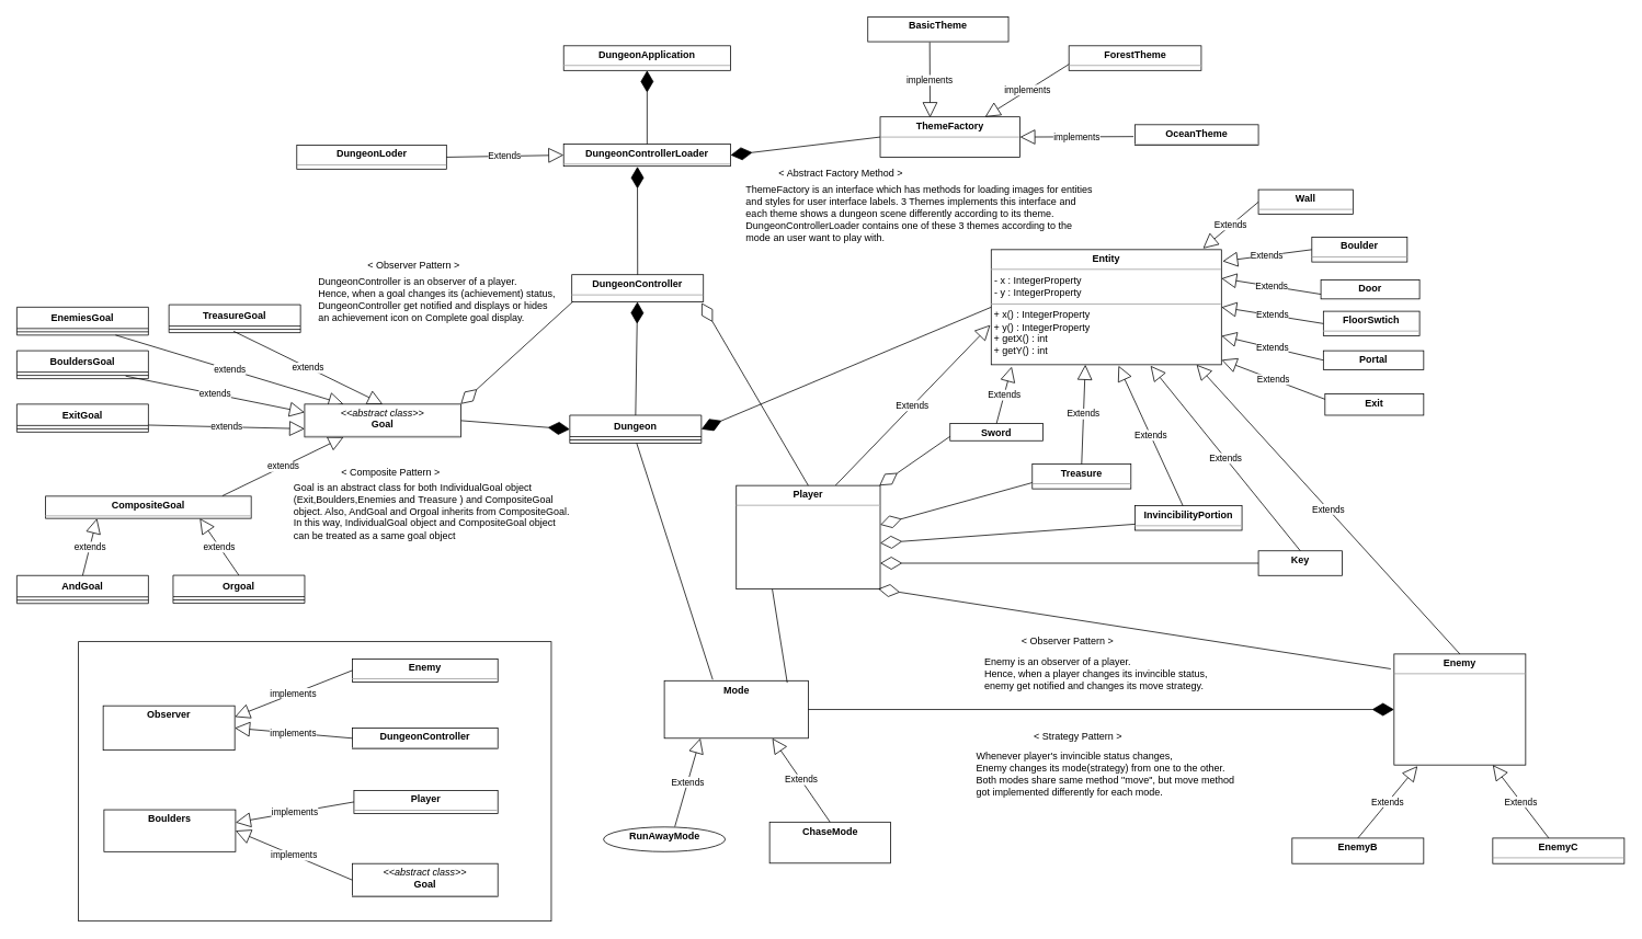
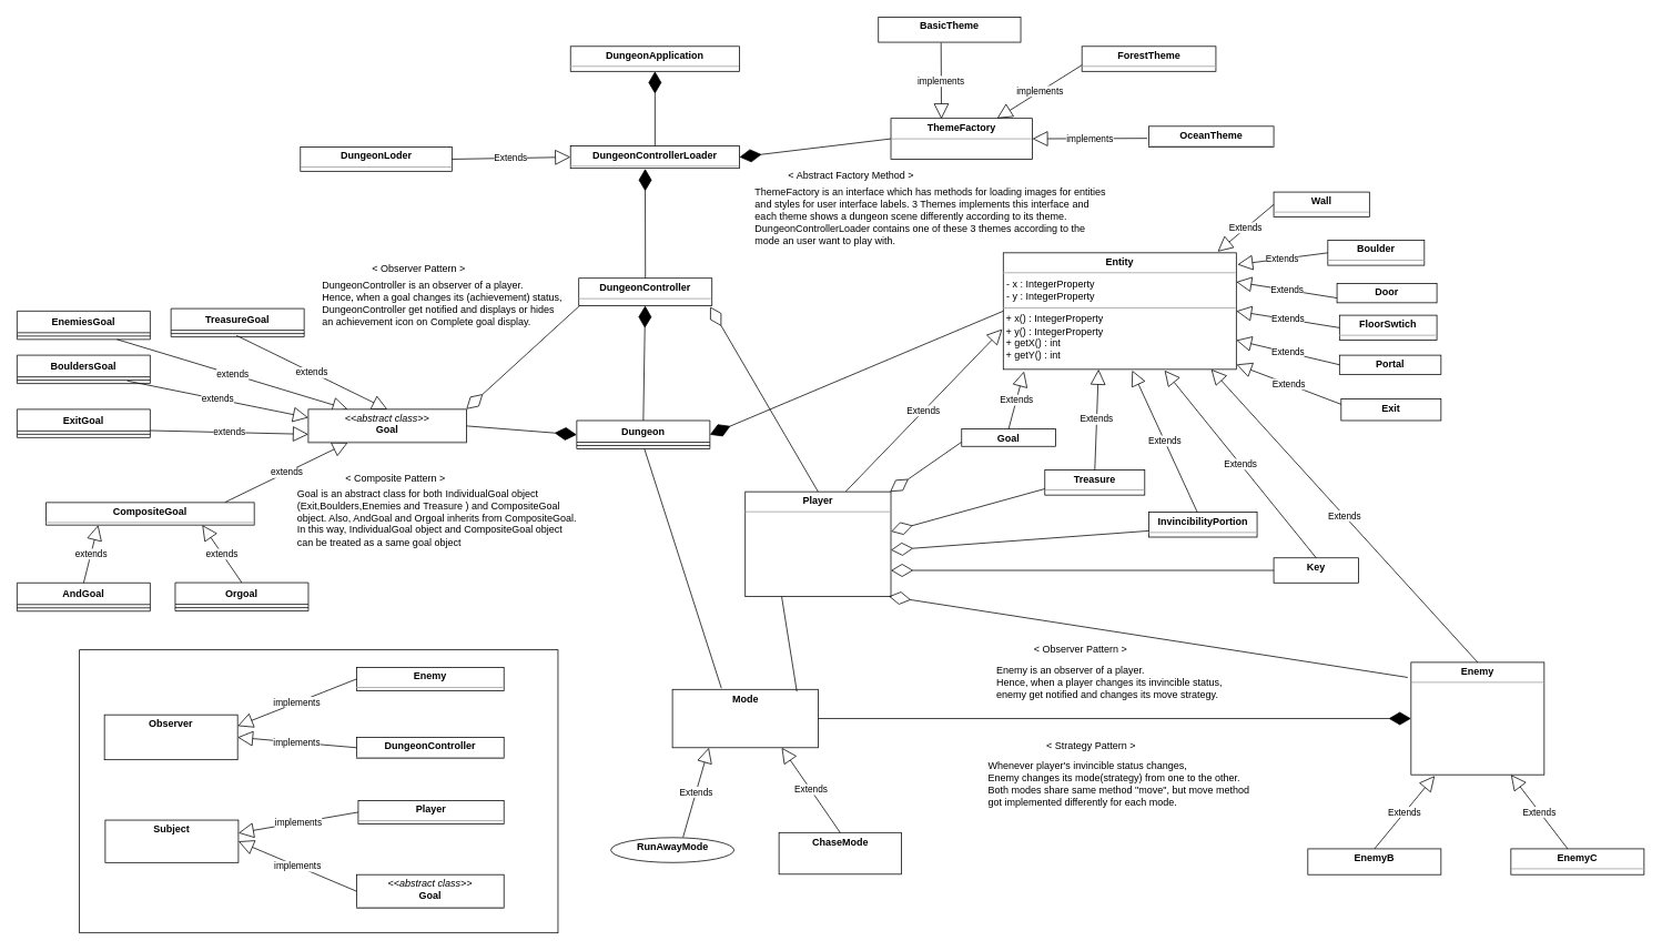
- <mxCell id="6" value="&lt;p style=&quot;margin: 0px ; margin-top: 4px ; text-align: center&quot;&gt;&lt;b&gt;Sword&lt;/b&gt;&lt;/p&gt;" style="verticalAlign=top;align=left;overflow=fill;fontSize=12;fontFamily=Helvetica;html=1;" parent="1" vertex="1"><mxGeometry x="1155" y="514.5" width="113" height="21" as="geometry" /></mxCell>
+ <mxCell id="6" value="&lt;p style=&quot;margin: 0px ; margin-top: 4px ; text-align: center&quot;&gt;&lt;b&gt;Goal&lt;/b&gt;&lt;/p&gt;" style="verticalAlign=top;align=left;overflow=fill;fontSize=12;fontFamily=Helvetica;html=1;" parent="1" vertex="1"><mxGeometry x="1155" y="514.5" width="113" height="21" as="geometry" /></mxCell>
- <mxCell id="95" value="&lt;p style=&quot;margin: 0px ; margin-top: 4px ; text-align: center&quot;&gt;&lt;b&gt;Boulders&lt;/b&gt;&lt;/p&gt;" style="verticalAlign=top;align=left;overflow=fill;fontSize=12;fontFamily=Helvetica;html=1;" vertex="1" parent="1"><mxGeometry x="126" y="984.5" width="160" height="51" as="geometry" /></mxCell>
+ <mxCell id="95" value="&lt;p style=&quot;margin: 0px ; margin-top: 4px ; text-align: center&quot;&gt;&lt;b&gt;Subject&lt;/b&gt;&lt;/p&gt;" style="verticalAlign=top;align=left;overflow=fill;fontSize=12;fontFamily=Helvetica;html=1;" vertex="1" parent="1"><mxGeometry x="126" y="984.5" width="160" height="51" as="geometry" /></mxCell>
